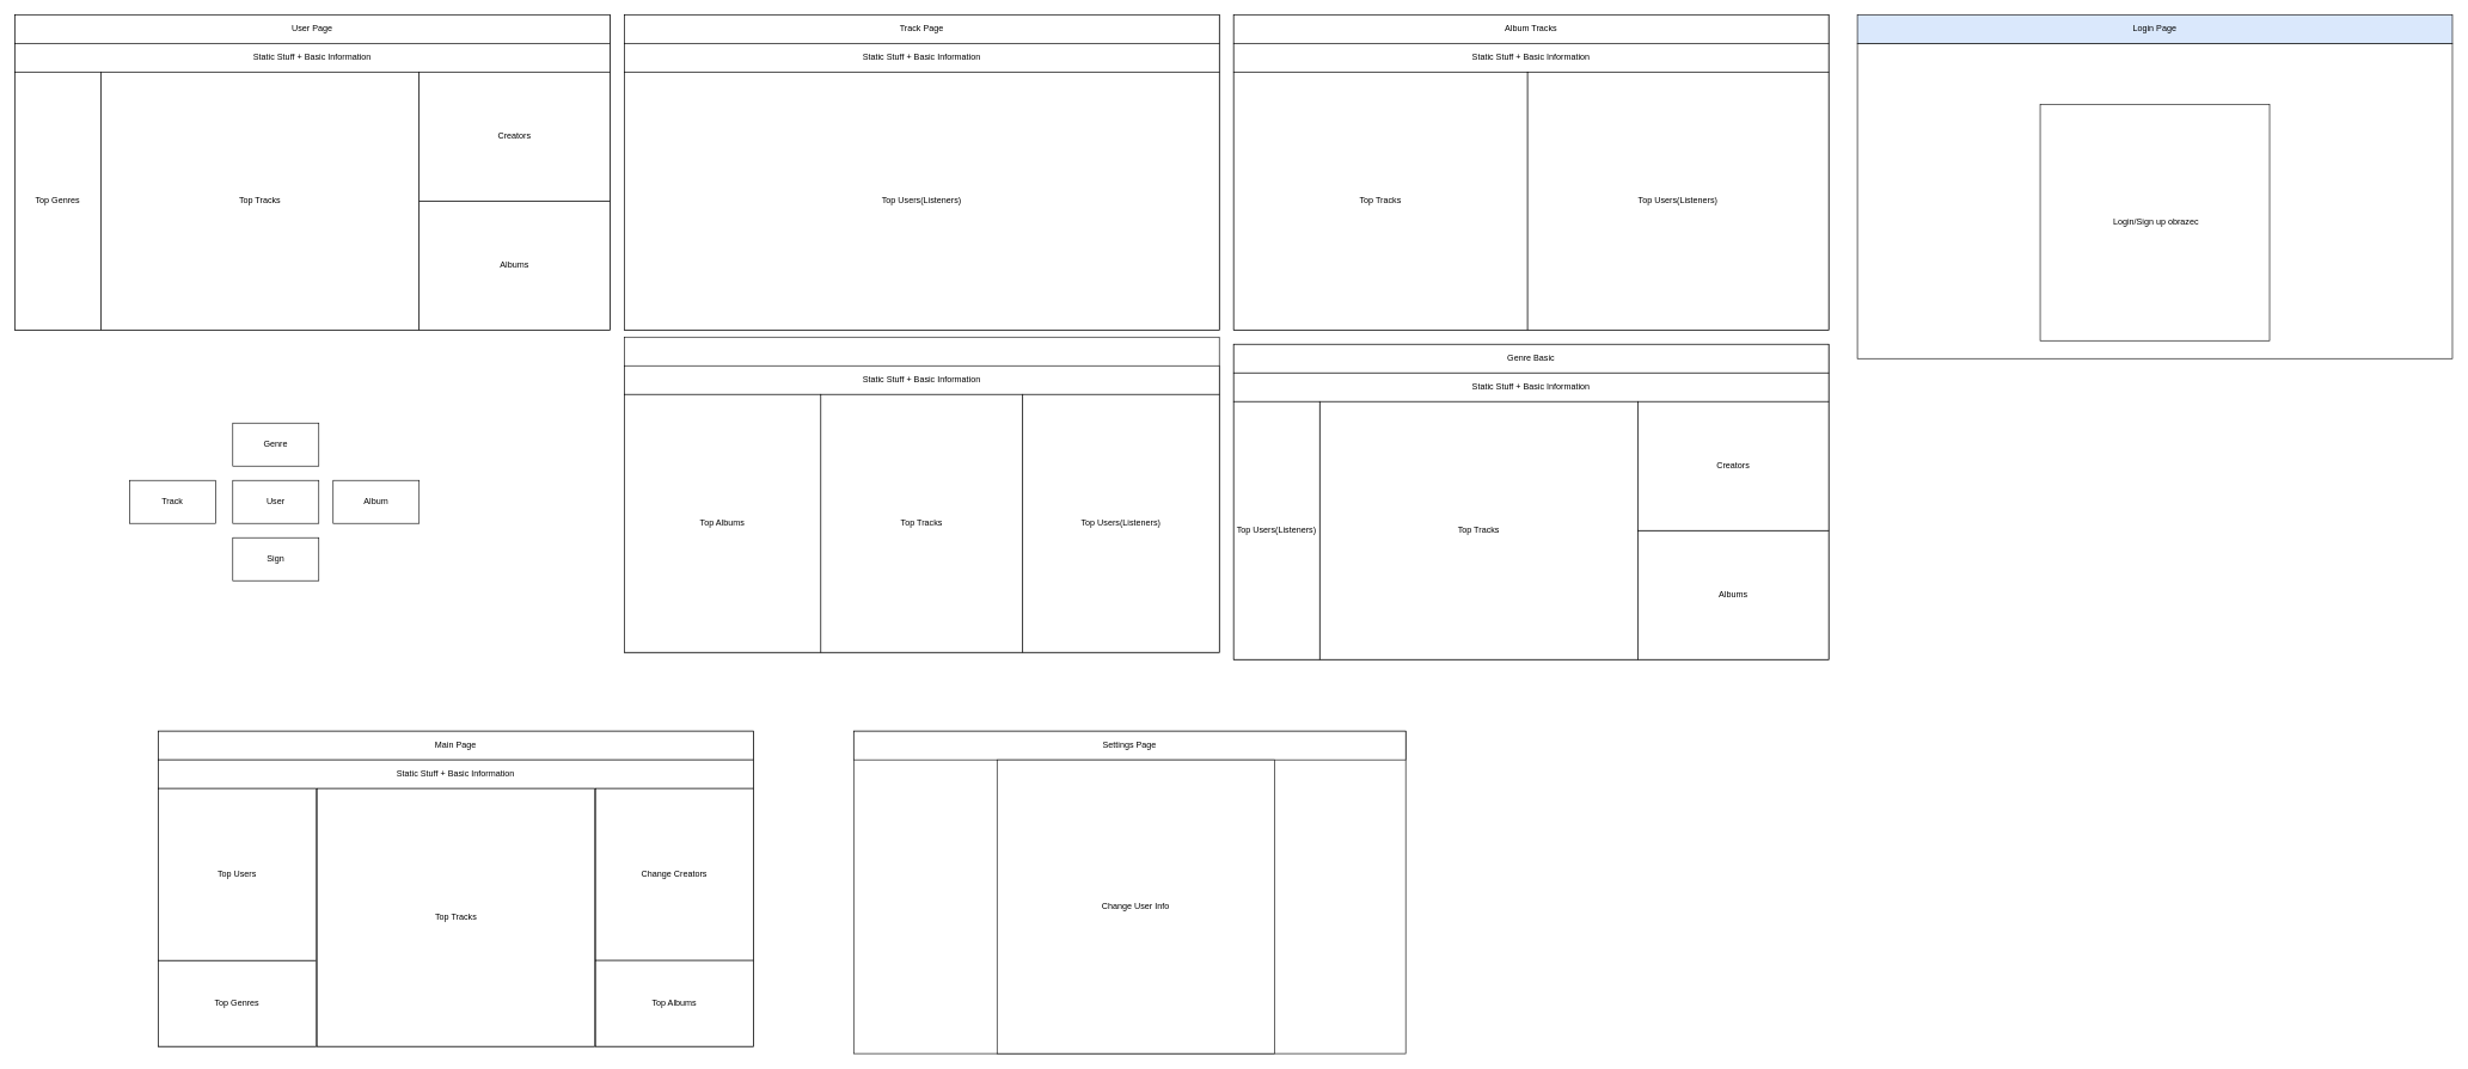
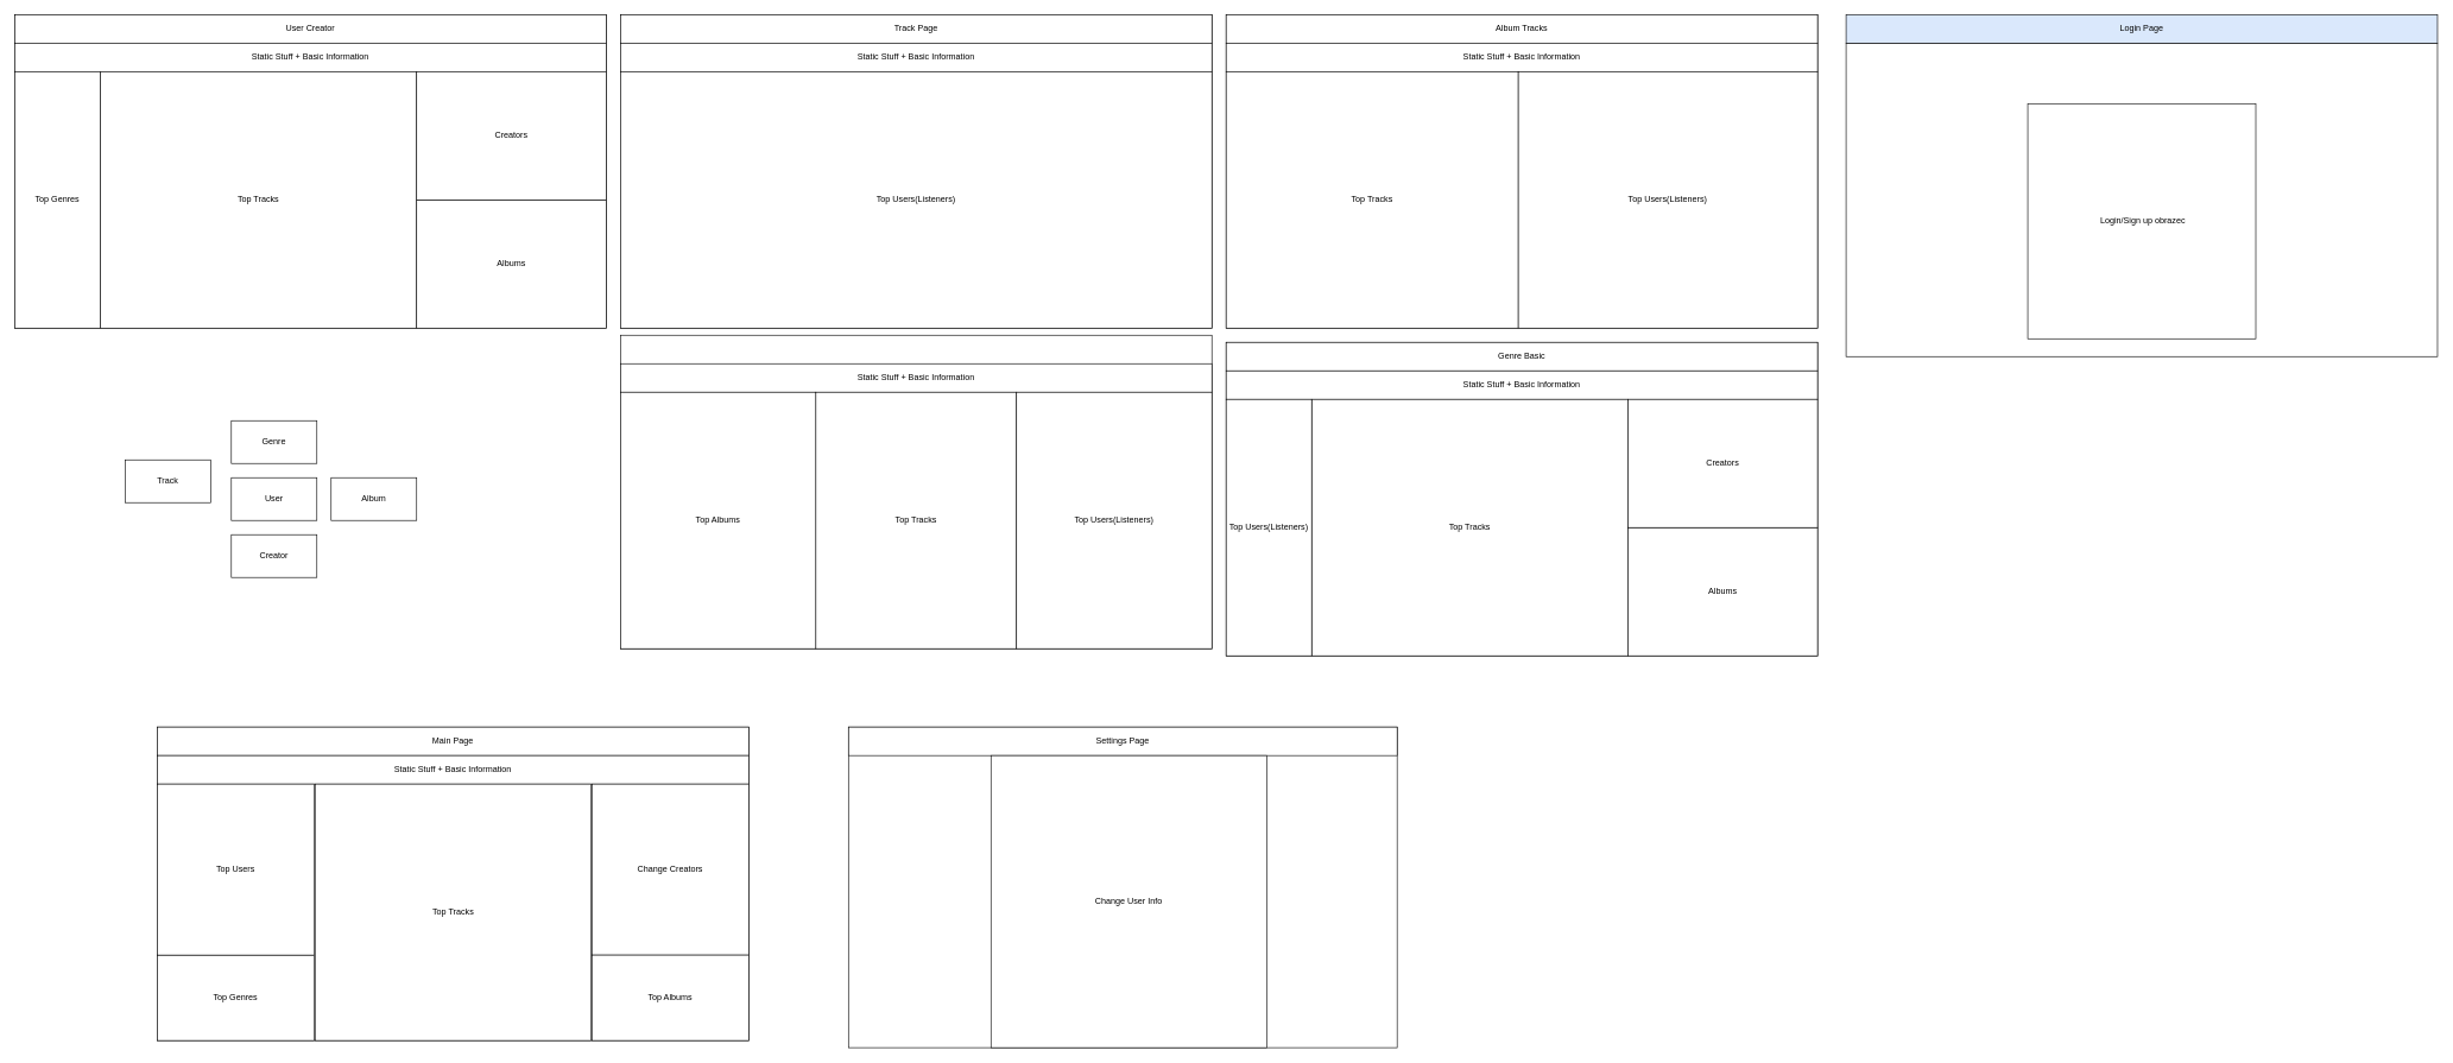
- <mxCell id="8" value="User Page" style="rounded=0;whiteSpace=wrap;html=1;" parent="1" vertex="1"><mxGeometry width="830" height="40" as="geometry" x="20" y="20" /></mxCell>
+ <mxCell id="8" value="User Creator" style="rounded=0;whiteSpace=wrap;html=1;" parent="1" vertex="1"><mxGeometry width="830" height="40" as="geometry" x="20" y="20" /></mxCell>
- <mxCell id="2" value="Track" style="rounded=0;whiteSpace=wrap;html=1;" parent="1" vertex="1"><mxGeometry x="180" y="670" width="120" height="60" as="geometry" /></mxCell>
+ <mxCell id="2" value="Track" style="rounded=0;whiteSpace=wrap;html=1;" parent="1" vertex="1"><mxGeometry x="175" y="645" width="120" height="60" as="geometry" /></mxCell>
- <mxCell id="4" value="Sign" style="rounded=0;whiteSpace=wrap;html=1;" parent="1" vertex="1"><mxGeometry x="324" y="750" width="120" height="60" as="geometry" /></mxCell>
+ <mxCell id="4" value="Creator" style="rounded=0;whiteSpace=wrap;html=1;" parent="1" vertex="1"><mxGeometry x="324" y="750" width="120" height="60" as="geometry" /></mxCell>
